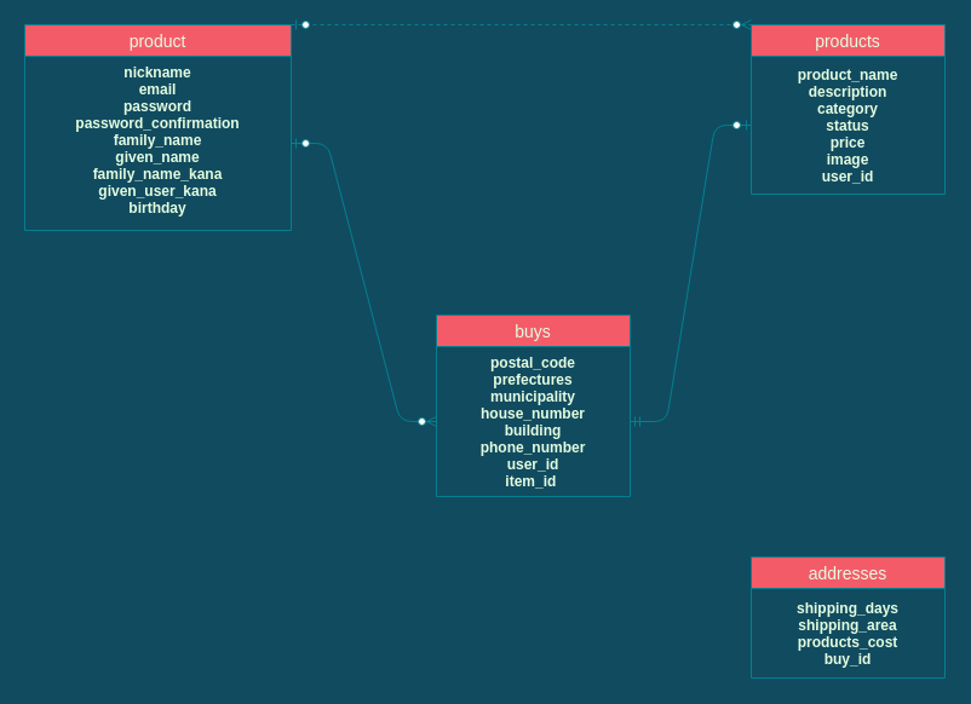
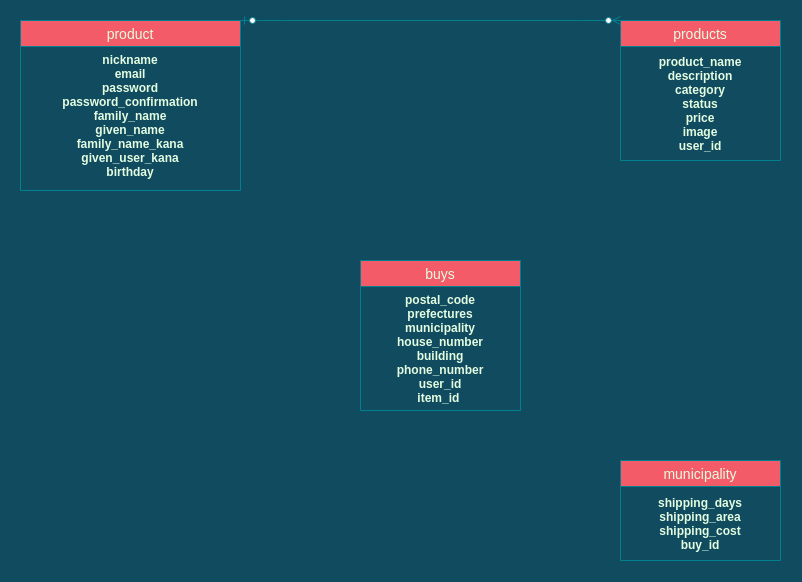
- <mxCell id="10" value="" style="edgeStyle=entityRelationEdgeStyle;fontSize=25;html=1;endArrow=ERzeroToMany;startArrow=ERzeroToOne;strokeColor=#028090;fillColor=#F45B69;exitX=1;exitY=0;exitDx=0;exitDy=0;entryX=0;entryY=0;entryDx=0;entryDy=0;fontStyle=1;dashed=1;" parent="1" source="2" target="4" edge="1"><mxGeometry width="100" height="100" relative="1" as="geometry"><mxPoint x="400" y="185" as="sourcePoint" /><mxPoint x="500" y="85" as="targetPoint" /></mxGeometry></mxCell>
+ <mxCell id="10" value="" style="edgeStyle=entityRelationEdgeStyle;fontSize=25;html=1;endArrow=ERzeroToMany;startArrow=ERzeroToOne;strokeColor=#028090;fillColor=#F45B69;exitX=1;exitY=0;exitDx=0;exitDy=0;entryX=0;entryY=0;entryDx=0;entryDy=0;fontStyle=1;" parent="1" source="2" target="4" edge="1"><mxGeometry width="100" height="100" relative="1" as="geometry"><mxPoint x="400" y="185" as="sourcePoint" /><mxPoint x="500" y="85" as="targetPoint" /></mxGeometry></mxCell>
- <mxCell id="12" value="" style="edgeStyle=entityRelationEdgeStyle;fontSize=12;html=1;endArrow=ERzeroToOne;startArrow=ERmandOne;strokeColor=#028090;fillColor=#F45B69;entryX=0;entryY=0.5;entryDx=0;entryDy=0;exitX=1;exitY=0.5;exitDx=0;exitDy=0;" parent="1" source="7" target="5" edge="1"><mxGeometry width="100" height="100" relative="1" as="geometry"><mxPoint x="260" y="320" as="sourcePoint" /><mxPoint x="360" y="220" as="targetPoint" /></mxGeometry></mxCell>
- <mxCell id="11" value="" style="edgeStyle=entityRelationEdgeStyle;fontSize=12;html=1;endArrow=ERzeroToMany;startArrow=ERzeroToOne;strokeColor=#028090;fillColor=#F45B69;entryX=0;entryY=0.5;entryDx=0;entryDy=0;exitX=1;exitY=0.5;exitDx=0;exitDy=0;" parent="1" source="3" target="7" edge="1"><mxGeometry width="100" height="100" relative="1" as="geometry"><mxPoint x="130" y="345" as="sourcePoint" /><mxPoint x="230" y="245" as="targetPoint" /></mxGeometry></mxCell>
- <mxCell id="8" value="addresses" style="swimlane;fontStyle=0;childLayout=stackLayout;horizontal=1;startSize=26;horizontalStack=0;resizeParent=1;resizeParentMax=0;resizeLast=0;collapsible=1;marginBottom=0;align=center;fontSize=14;fillColor=#F45B69;strokeColor=#028090;fontColor=#E4FDE1;" parent="1" vertex="1"><mxGeometry x="620" y="460" width="160" height="100" as="geometry" /></mxCell>
+ <mxCell id="8" value="municipality" style="swimlane;fontStyle=0;childLayout=stackLayout;horizontal=1;startSize=26;horizontalStack=0;resizeParent=1;resizeParentMax=0;resizeLast=0;collapsible=1;marginBottom=0;align=center;fontSize=14;fillColor=#F45B69;strokeColor=#028090;fontColor=#E4FDE1;" parent="1" vertex="1"><mxGeometry x="620" y="460" width="160" height="100" as="geometry" /></mxCell>
- <mxCell id="9" value="shipping_days&#10;shipping_area&#10;products_cost&#10;buy_id" style="text;strokeColor=none;fillColor=none;spacingLeft=4;spacingRight=4;overflow=hidden;rotatable=0;points=[[0,0.5],[1,0.5]];portConstraint=eastwest;fontSize=12;fontColor=#E4FDE1;align=center;fontStyle=1;verticalAlign=middle;" parent="8" vertex="1"><mxGeometry y="26" width="160" height="74" as="geometry" /></mxCell>
+ <mxCell id="9" value="shipping_days&#10;shipping_area&#10;shipping_cost&#10;buy_id" style="text;strokeColor=none;fillColor=none;spacingLeft=4;spacingRight=4;overflow=hidden;rotatable=0;points=[[0,0.5],[1,0.5]];portConstraint=eastwest;fontSize=12;fontColor=#E4FDE1;align=center;fontStyle=1;verticalAlign=middle;" parent="8" vertex="1"><mxGeometry y="26" width="160" height="74" as="geometry" /></mxCell>
